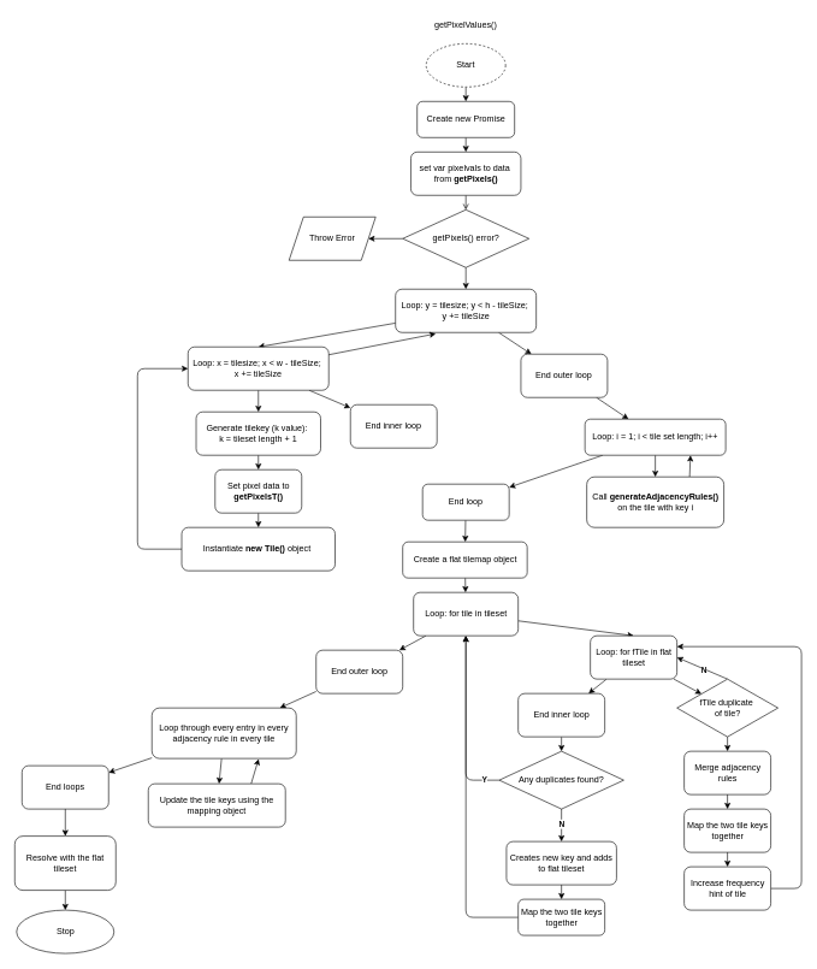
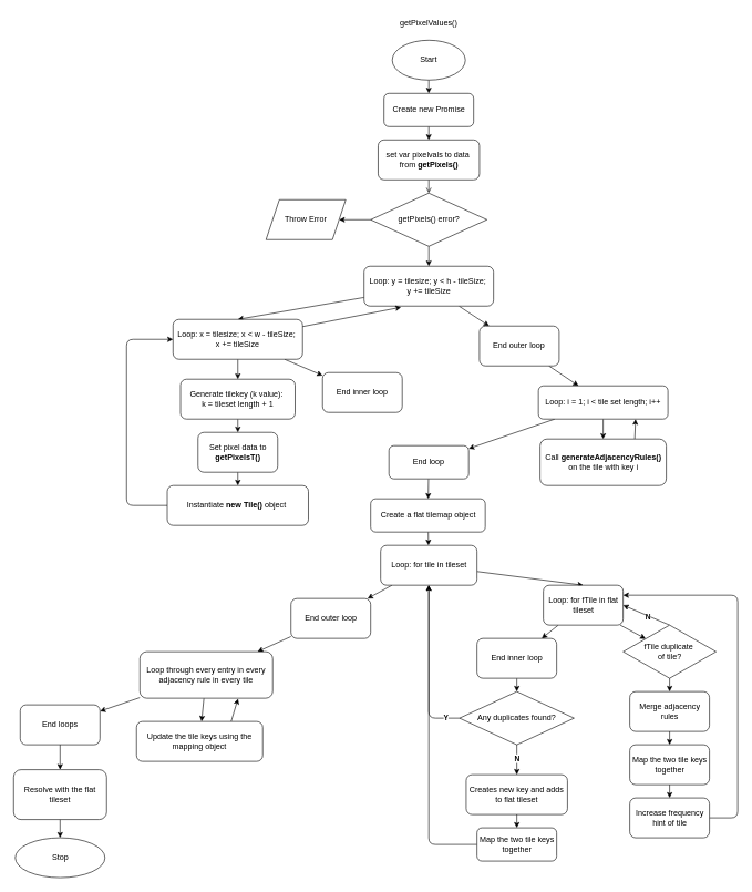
- <mxCell id="3" value="Start" style="ellipse;whiteSpace=wrap;html=1;dashed=1;" parent="1" vertex="1"><mxGeometry x="590" y="60" width="110" height="60" as="geometry" /></mxCell>
+ <mxCell id="3" value="Start" style="ellipse;whiteSpace=wrap;html=1;" parent="1" vertex="1"><mxGeometry x="590" y="60" width="110" height="60" as="geometry" /></mxCell>
